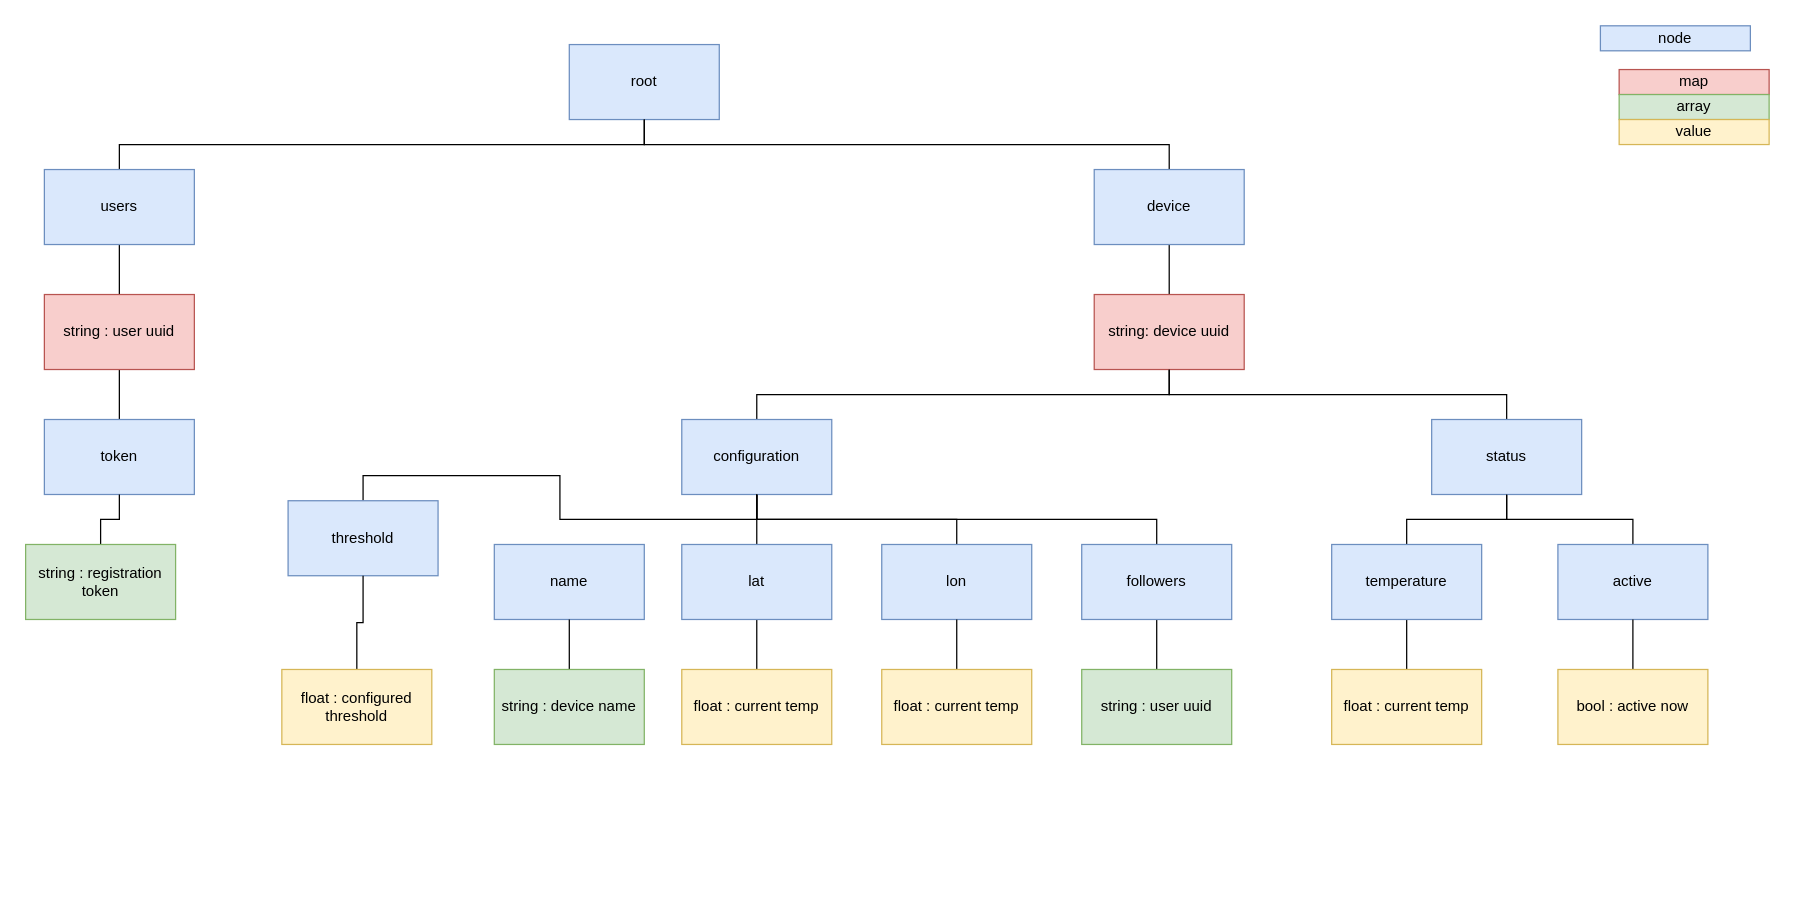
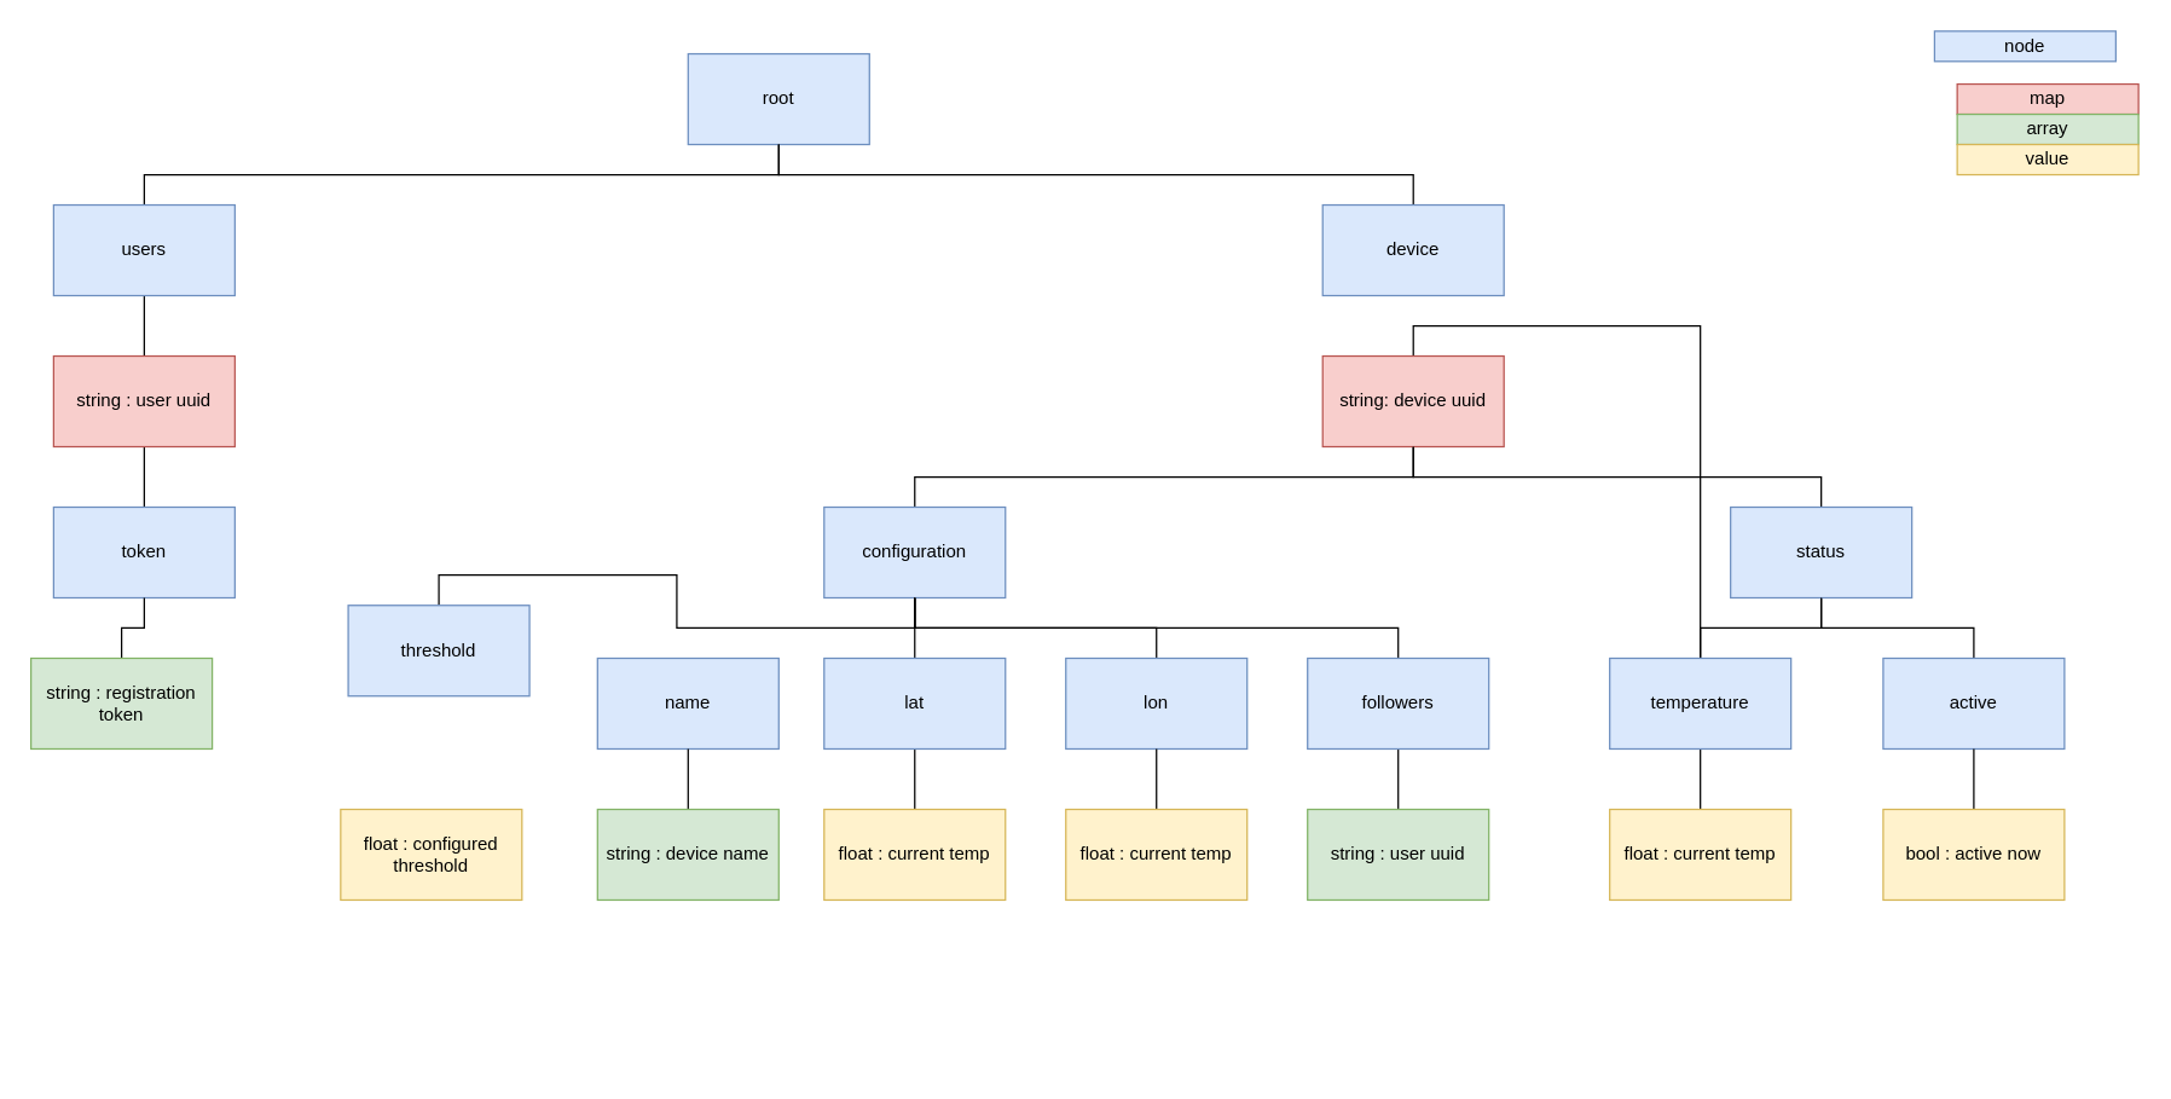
- <mxCell id="7" style="edgeStyle=orthogonalEdgeStyle;rounded=0;orthogonalLoop=1;jettySize=auto;html=1;exitX=0.5;exitY=0;exitDx=0;exitDy=0;entryX=0.5;entryY=1;entryDx=0;entryDy=0;endArrow=none;endFill=0;" parent="1" source="8" target="39" edge="1"><mxGeometry relative="1" as="geometry" /></mxCell>
+ <mxCell id="7" style="edgeStyle=orthogonalEdgeStyle;rounded=0;orthogonalLoop=1;jettySize=auto;html=1;exitX=0.5;exitY=0;exitDx=0;exitDy=0;endArrow=none;endFill=0;" parent="1" source="8" target="21" edge="1"><mxGeometry relative="1" as="geometry" /></mxCell>
- <mxCell id="31" style="edgeStyle=orthogonalEdgeStyle;rounded=0;orthogonalLoop=1;jettySize=auto;html=1;exitX=0.5;exitY=0;exitDx=0;exitDy=0;entryX=0.5;entryY=1;entryDx=0;entryDy=0;endArrow=none;endFill=0;" parent="1" source="32" target="11" edge="1"><mxGeometry relative="1" as="geometry" /></mxCell>
